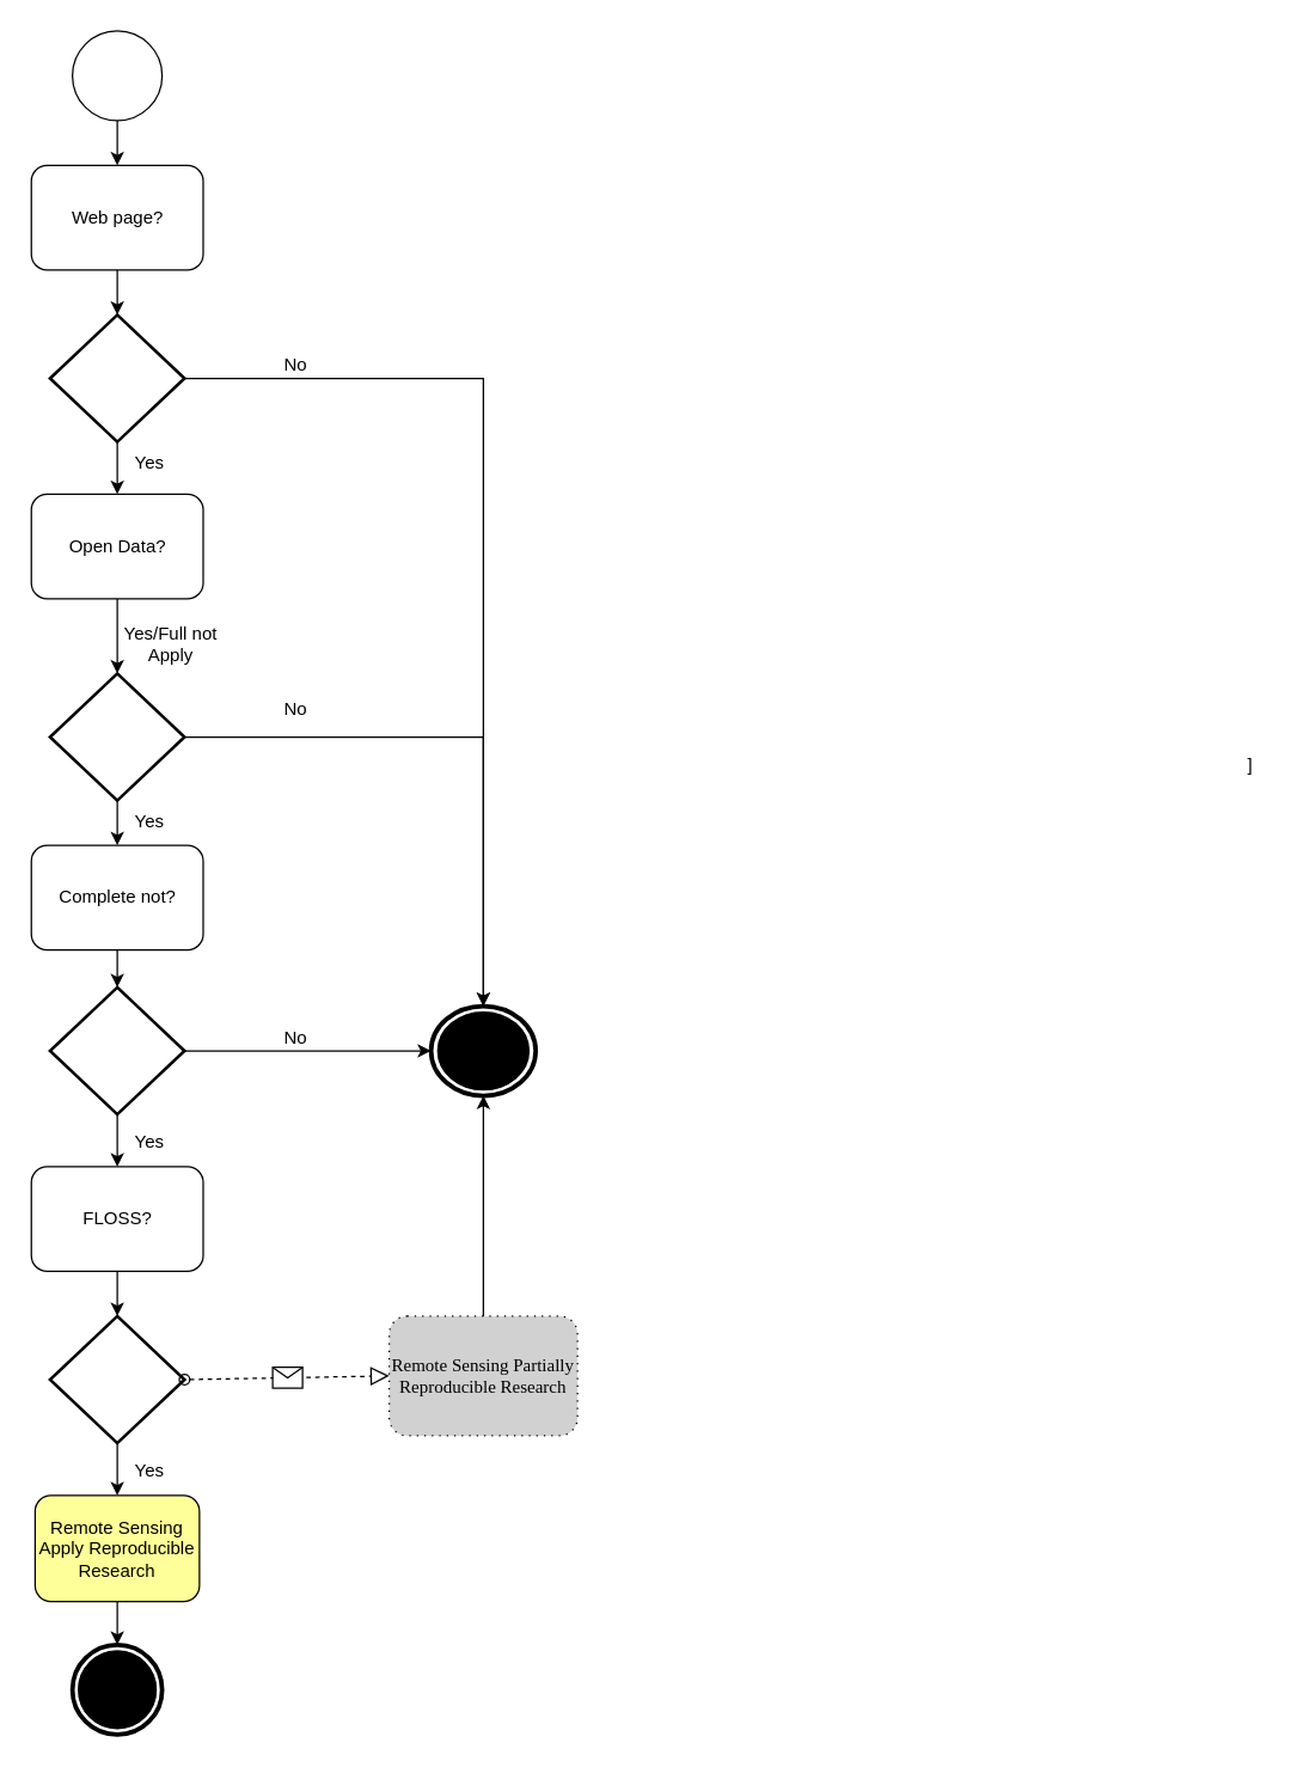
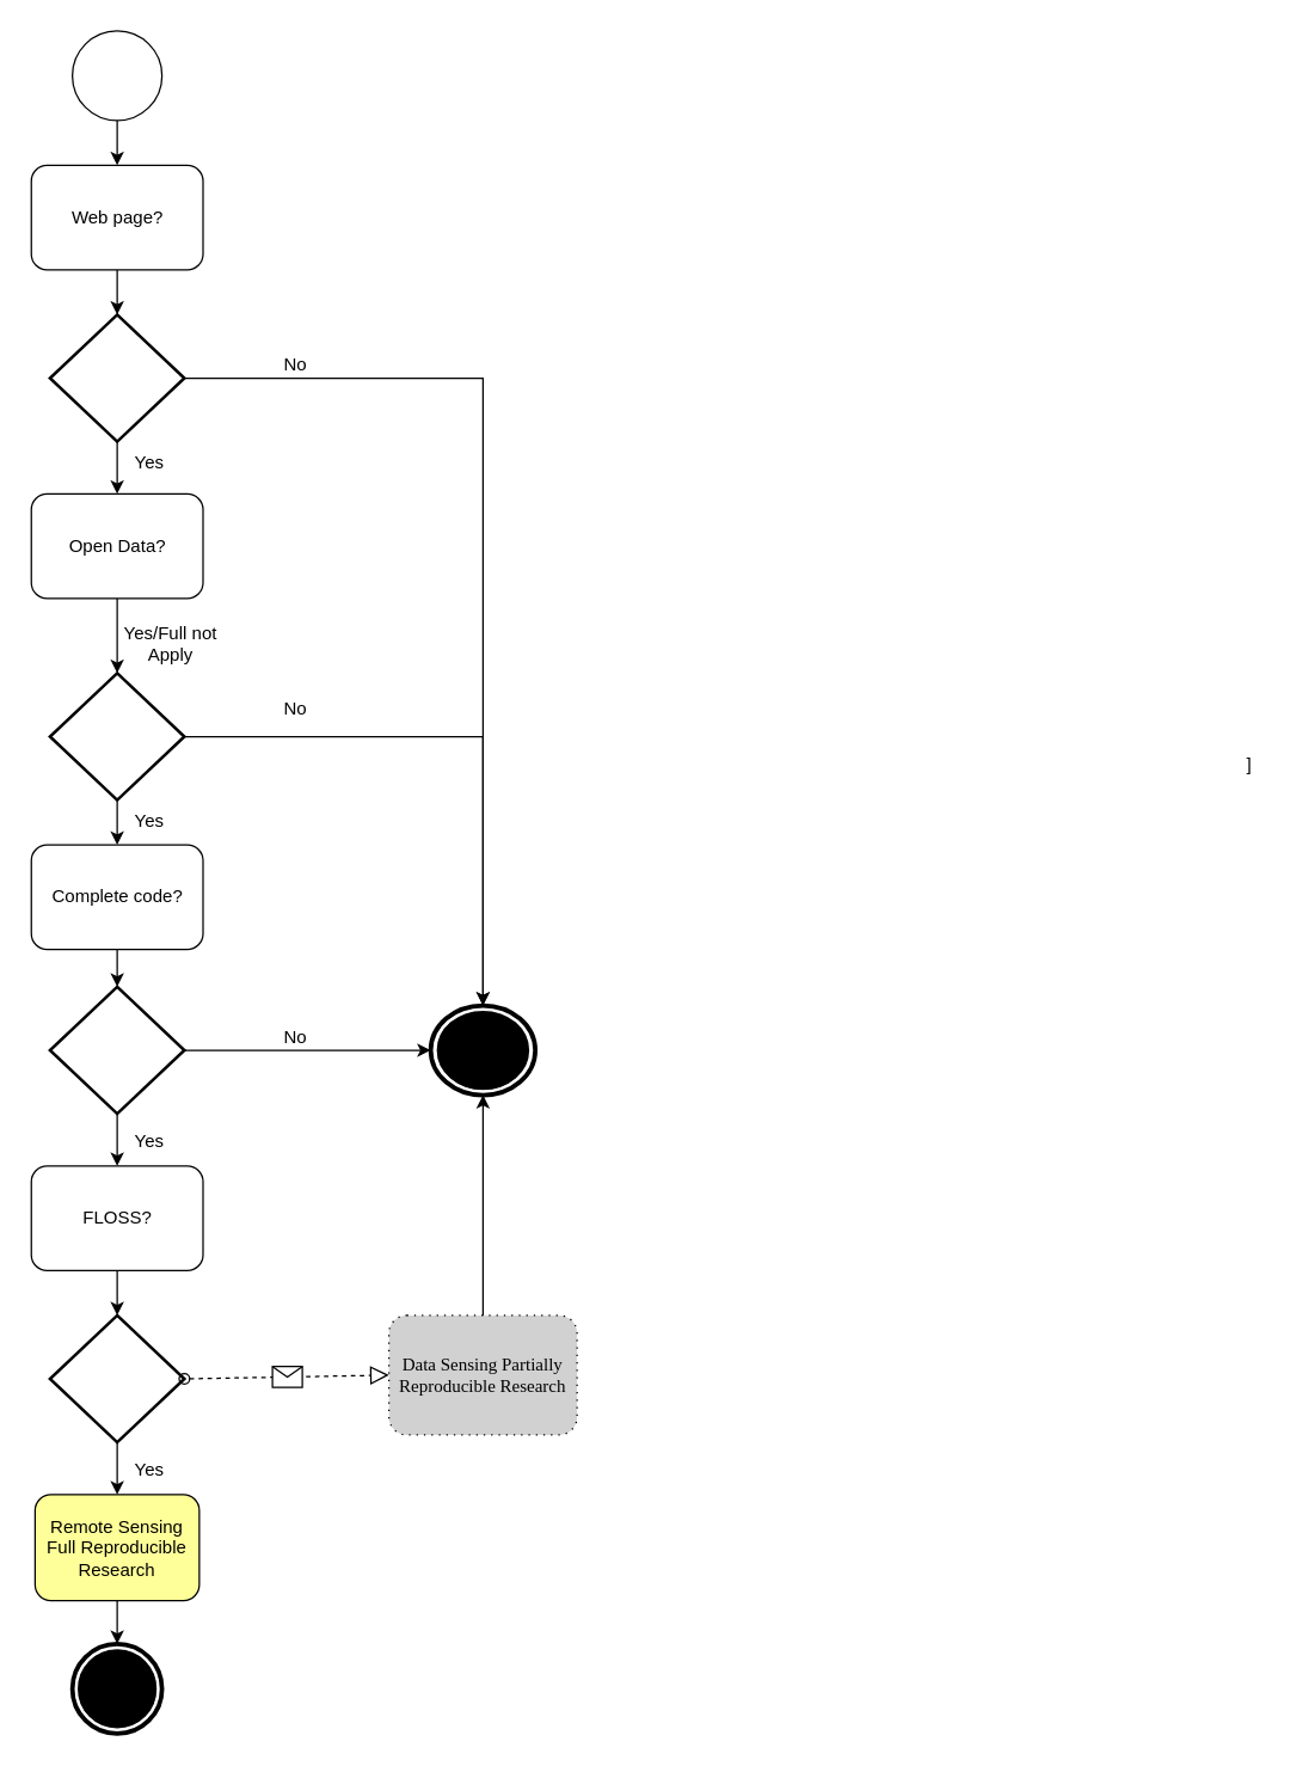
- <mxCell id="20" value="Complete not?" style="shape=ext;rounded=1;html=1;whiteSpace=wrap;" parent="1" vertex="1"><mxGeometry x="20.5" y="565" width="115" height="70" as="geometry" /></mxCell>
+ <mxCell id="20" value="Complete code?" style="shape=ext;rounded=1;html=1;whiteSpace=wrap;" parent="1" vertex="1"><mxGeometry x="20.5" y="565" width="115" height="70" as="geometry" /></mxCell>
- <mxCell id="37" value="Remote Sensing Partially&lt;br&gt;Reproducible Research" style="shape=ext;rounded=1;html=1;whiteSpace=wrap;dashed=1;dashPattern=1 4;fontFamily=Times New Roman;fillColor=#D1D1D1;" parent="1" vertex="1"><mxGeometry x="260" y="880" width="126" height="80" as="geometry" /></mxCell>
+ <mxCell id="37" value="Data Sensing Partially&lt;br&gt;Reproducible Research" style="shape=ext;rounded=1;html=1;whiteSpace=wrap;dashed=1;dashPattern=1 4;fontFamily=Times New Roman;fillColor=#D1D1D1;" parent="1" vertex="1"><mxGeometry x="260" y="880" width="126" height="80" as="geometry" /></mxCell>
- <mxCell id="39" value="&lt;div&gt;Remote Sensing Apply Reproducible Research&lt;/div&gt;" style="shape=ext;rounded=1;html=1;whiteSpace=wrap;align=center;fillColor=#FFFF99;" parent="1" vertex="1"><mxGeometry x="23" y="1000" width="110" height="71" as="geometry" /></mxCell>
+ <mxCell id="39" value="&lt;div&gt;Remote Sensing Full Reproducible Research&lt;/div&gt;" style="shape=ext;rounded=1;html=1;whiteSpace=wrap;align=center;fillColor=#FFFF99;" parent="1" vertex="1"><mxGeometry x="23" y="1000" width="110" height="71" as="geometry" /></mxCell>
